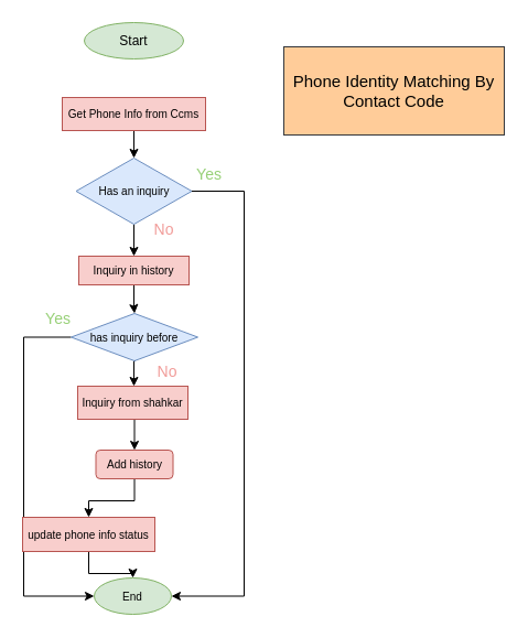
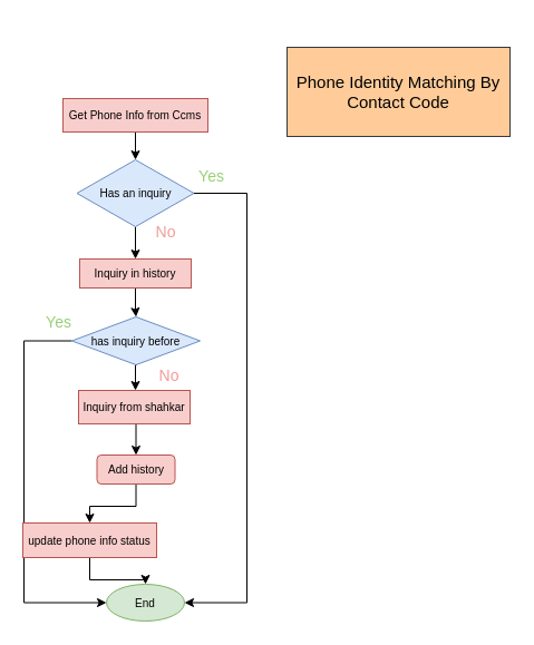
- <mxCell id="2" value="Start" style="ellipse;whiteSpace=wrap;html=1;fillColor=#d5e8d4;strokeColor=#82b366;" parent="1" vertex="1"><mxGeometry x="76" y="20" width="90" height="33" as="geometry" /></mxCell>
- <mxCell id="17" value="End" style="ellipse;whiteSpace=wrap;html=1;fontSize=10;fillColor=#d5e8d4;strokeColor=#82b366;" parent="1" vertex="1"><mxGeometry x="85" y="524" width="70" height="33" as="geometry" /></mxCell>
+ <mxCell id="17" value="End" style="ellipse;whiteSpace=wrap;html=1;fontSize=10;fillColor=#d5e8d4;strokeColor=#82b366;" parent="1" vertex="1"><mxGeometry x="95" y="524" width="70" height="33" as="geometry" /></mxCell>
